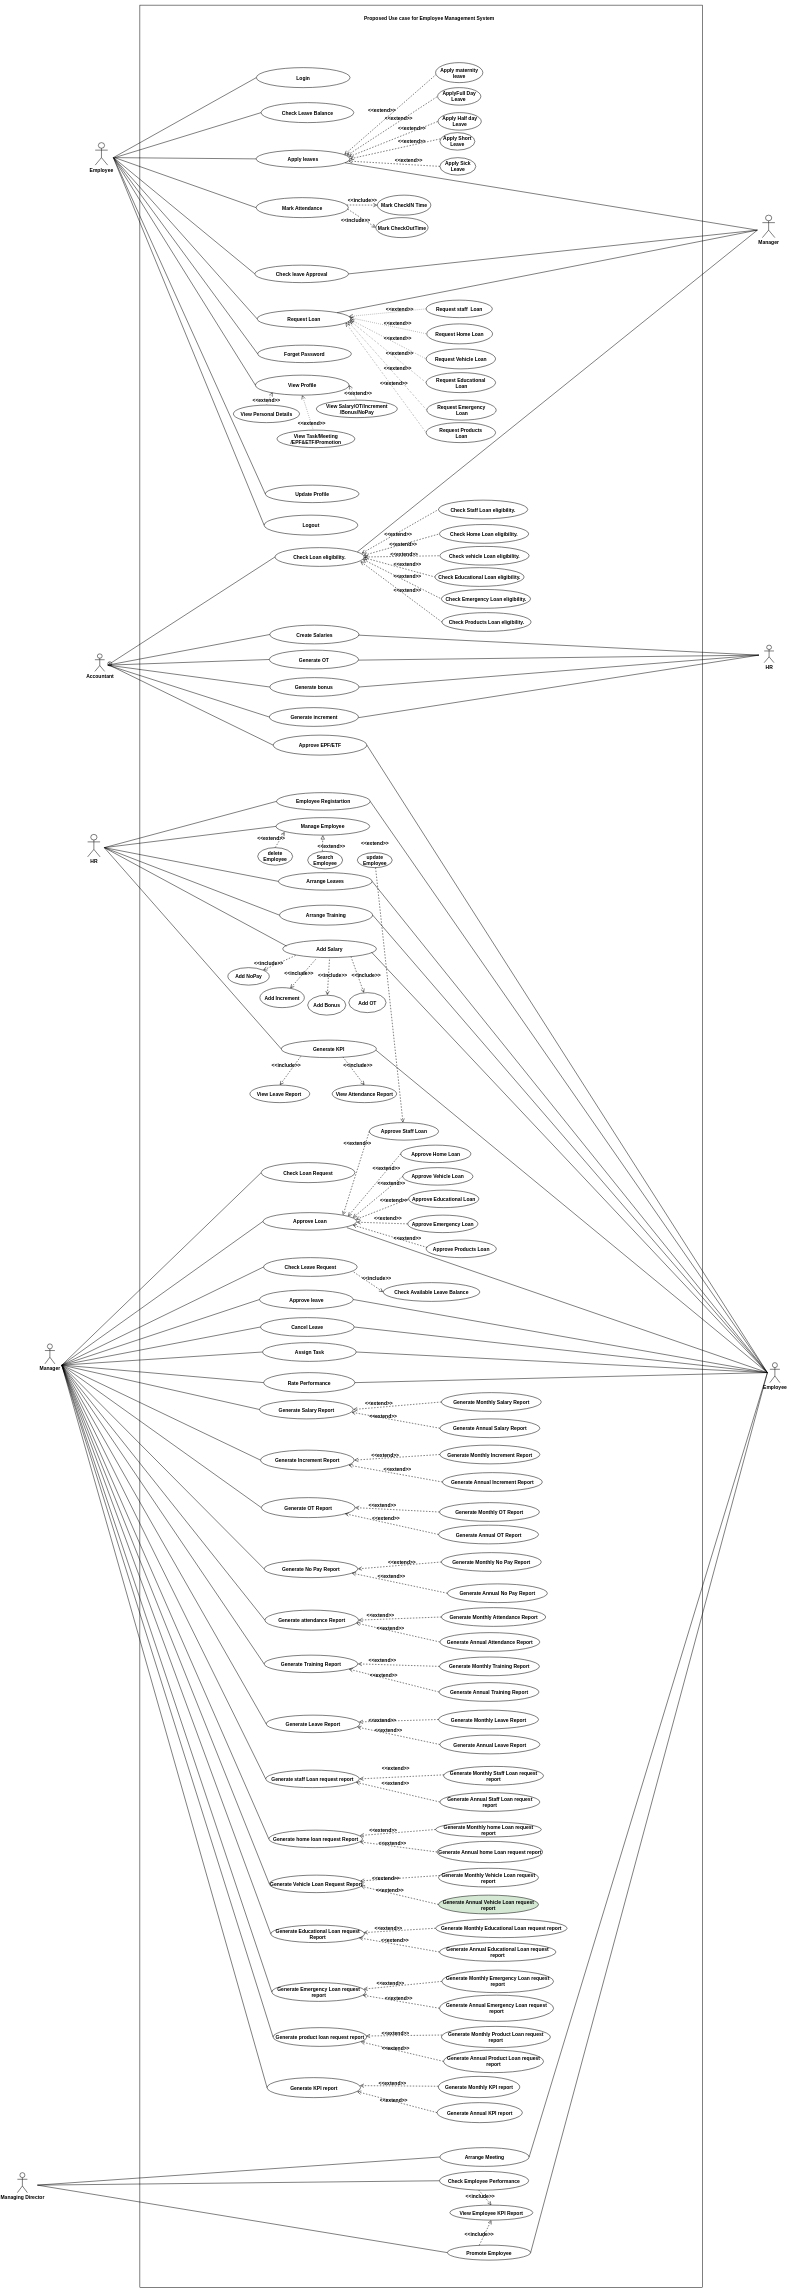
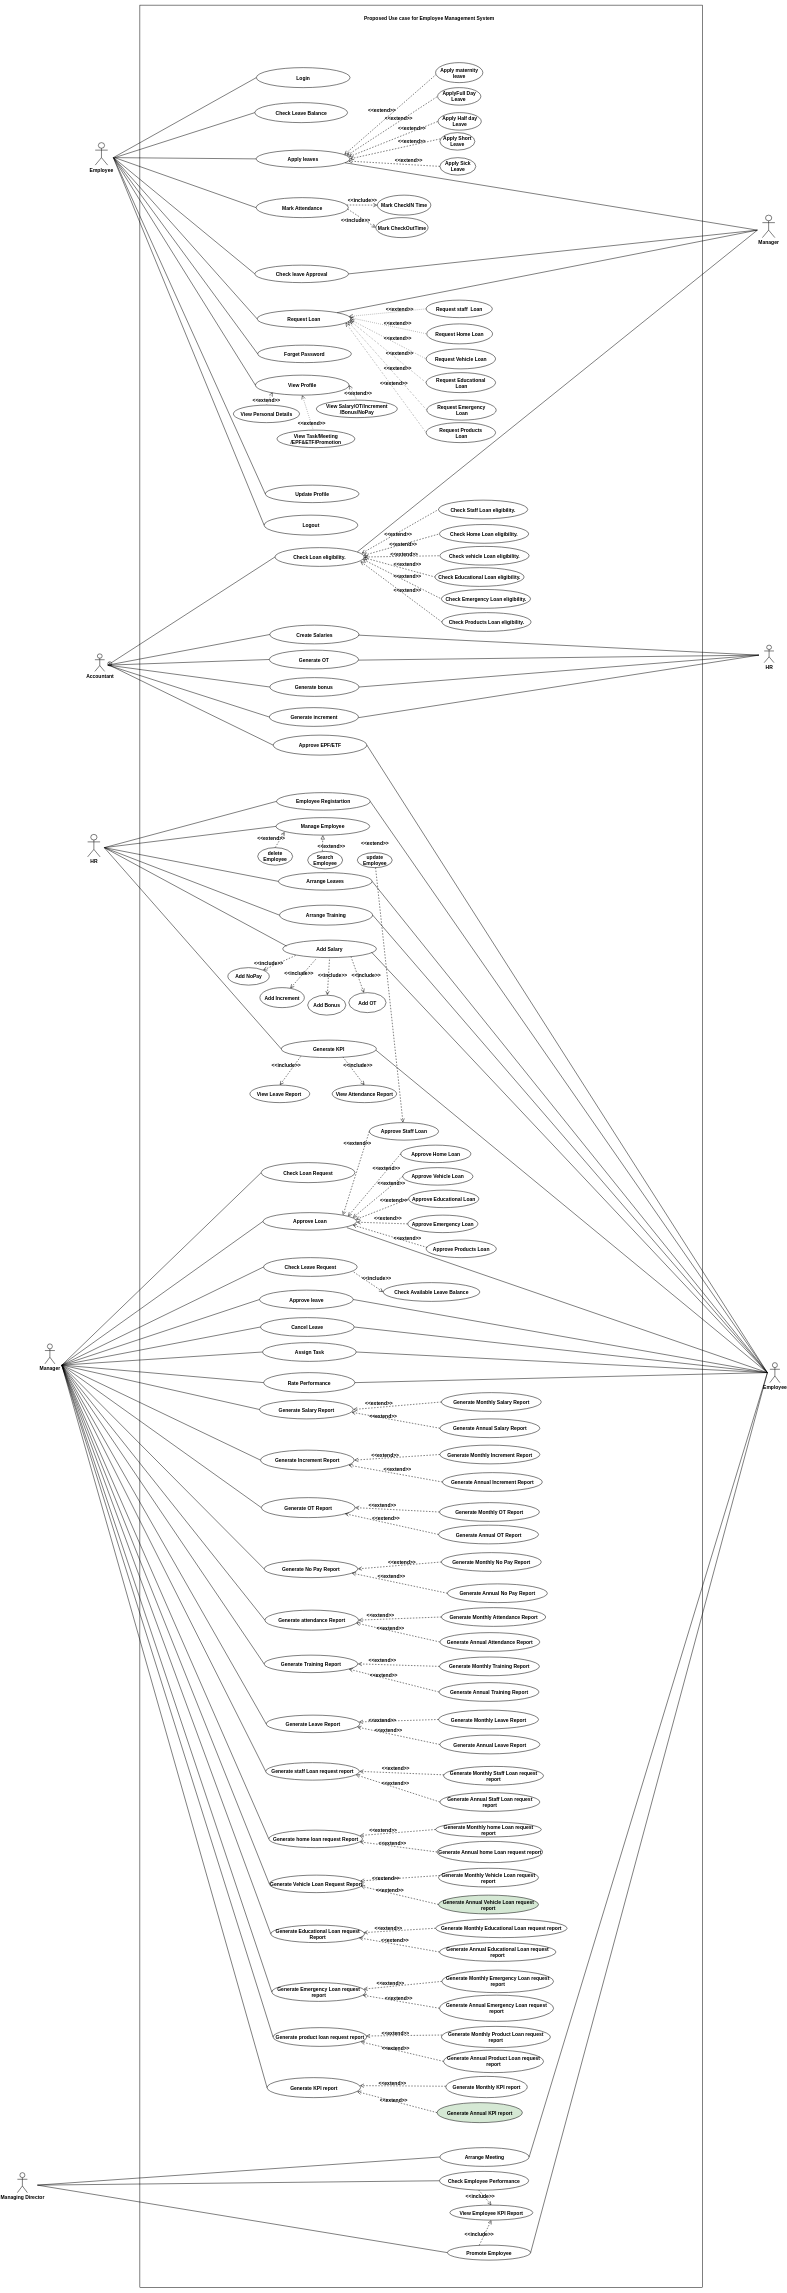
- <mxCell id="236" value="&lt;font style=&quot;font-size: 20px;&quot;&gt;Check Leave Balance&lt;/font&gt;" style="ellipse;whiteSpace=wrap;html=1;fontSize=20;fontStyle=1;strokeWidth=2;" parent="1" vertex="1"><mxGeometry x="994.77" y="410" width="371" height="80" as="geometry" /></mxCell>
+ <mxCell id="236" value="&lt;font style=&quot;font-size: 20px;&quot;&gt;Check Leave Balance&lt;/font&gt;" style="ellipse;whiteSpace=wrap;html=1;fontSize=20;fontStyle=1;strokeWidth=2;" parent="1" vertex="1"><mxGeometry x="969.77" y="410" width="371" height="80" as="geometry" /></mxCell>
- <mxCell id="42" value="&lt;font style=&quot;font-size: 20px;&quot;&gt;Generate staff Loan request report&lt;/font&gt;" style="ellipse;whiteSpace=wrap;html=1;fontSize=20;fontStyle=1;strokeWidth=2;" parent="1" vertex="1"><mxGeometry x="1013.2" y="7080" width="375" height="70" as="geometry" /></mxCell>
+ <mxCell id="42" value="&lt;font style=&quot;font-size: 20px;&quot;&gt;Generate staff Loan request report&lt;/font&gt;" style="ellipse;whiteSpace=wrap;html=1;fontSize=20;fontStyle=1;strokeWidth=2;" parent="1" vertex="1"><mxGeometry x="1013.2" y="7050" width="375" height="70" as="geometry" /></mxCell>
- <mxCell id="144" value="&lt;font style=&quot;font-size: 20px;&quot;&gt;Generate Monthly KPI report&lt;/font&gt;" style="ellipse;whiteSpace=wrap;html=1;fontSize=20;fontStyle=1;strokeWidth=2;" parent="1" vertex="1"><mxGeometry x="1703.55" y="8305" width="326.45" height="85" as="geometry" /></mxCell>
+ <mxCell id="144" value="&lt;font style=&quot;font-size: 20px;&quot;&gt;Generate Monthly KPI report&lt;/font&gt;" style="ellipse;whiteSpace=wrap;html=1;fontSize=20;fontStyle=1;strokeWidth=2;" parent="1" vertex="1"><mxGeometry x="1733.55" y="8305" width="326.45" height="85" as="geometry" /></mxCell>
- <mxCell id="145" value="&lt;font style=&quot;font-size: 20px;&quot;&gt;Generate Annual KPI report&lt;/font&gt;" style="ellipse;whiteSpace=wrap;html=1;fontSize=20;fontStyle=1;strokeWidth=2;" parent="1" vertex="1"><mxGeometry x="1698.58" y="8410" width="341.42" height="80" as="geometry" /></mxCell>
+ <mxCell id="145" value="&lt;font style=&quot;font-size: 20px;&quot;&gt;Generate Annual KPI report&lt;/font&gt;" style="ellipse;whiteSpace=wrap;html=1;fontSize=20;fontStyle=1;strokeWidth=2;fillColor=#d5e8d4;" parent="1" vertex="1"><mxGeometry x="1698.58" y="8410" width="341.42" height="80" as="geometry" /></mxCell>
